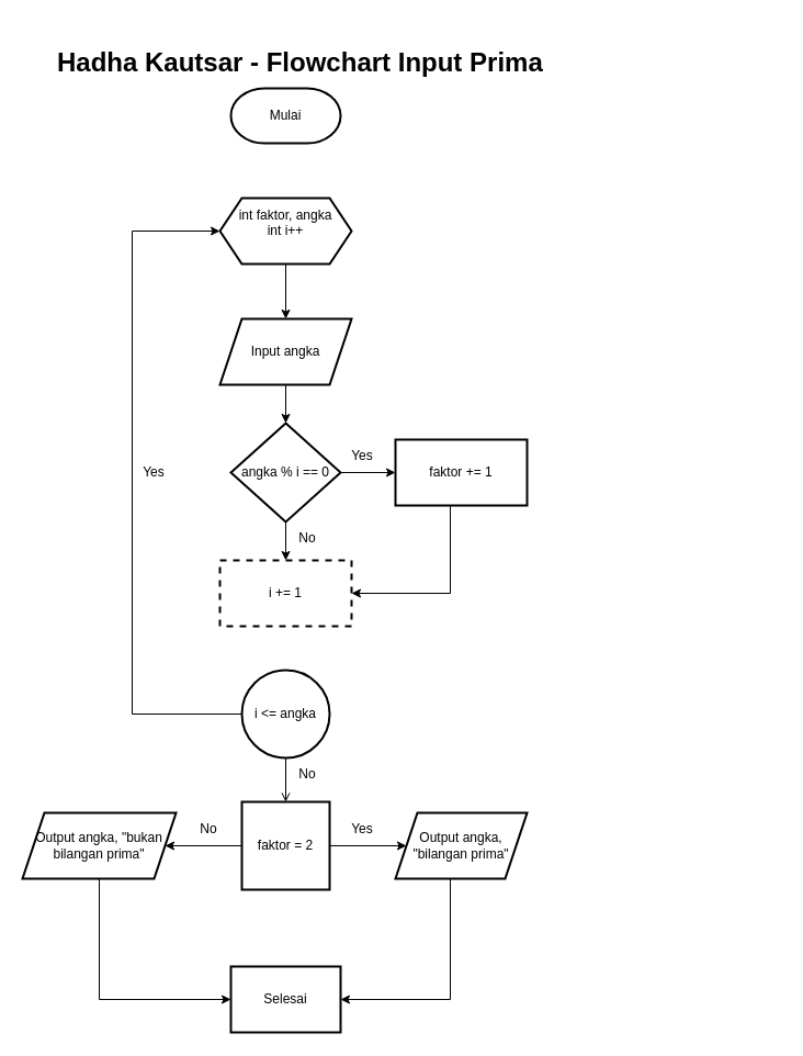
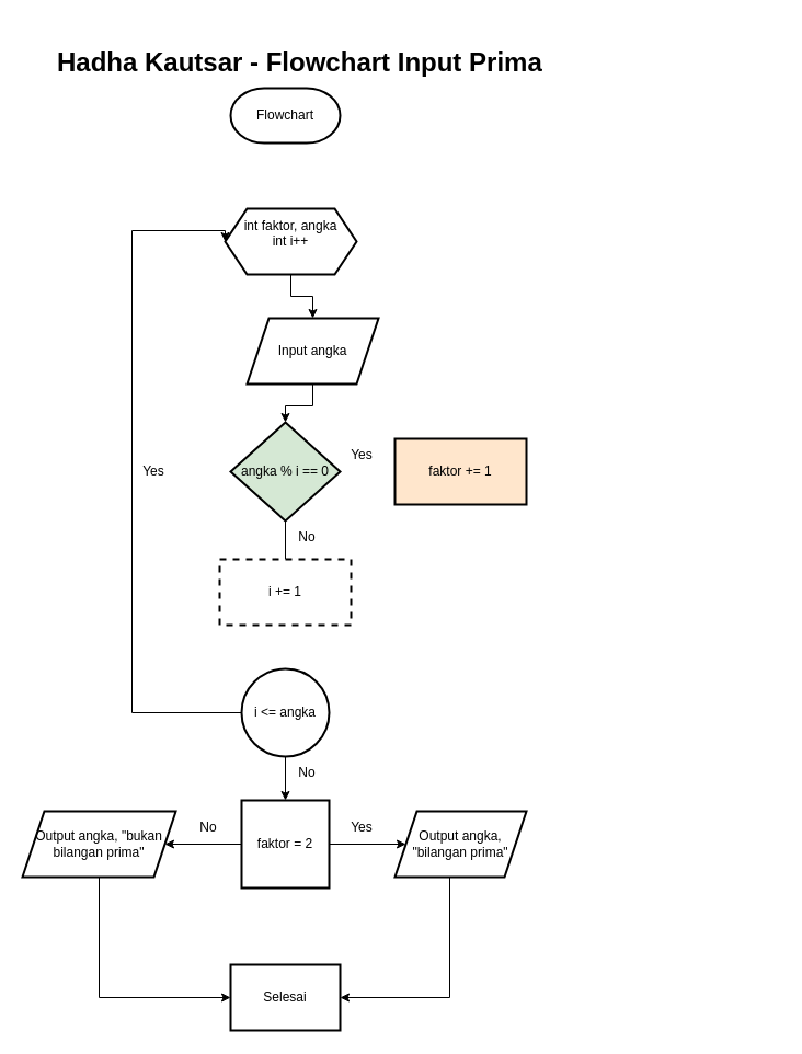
- <mxCell id="3" value="Mulai" style="strokeWidth=2;html=1;shape=mxgraph.flowchart.terminator;whiteSpace=wrap;" parent="1" vertex="1"><mxGeometry x="210" y="80" width="100" height="50" as="geometry" /></mxCell>
+ <mxCell id="3" value="Flowchart" style="strokeWidth=2;html=1;shape=mxgraph.flowchart.terminator;whiteSpace=wrap;" parent="1" vertex="1"><mxGeometry x="210" y="80" width="100" height="50" as="geometry" /></mxCell>
- <mxCell id="5" value="&lt;div&gt;int faktor, angka &lt;br&gt;&lt;/div&gt;&lt;div&gt;int i++ &lt;br&gt;&lt;/div&gt;&lt;div&gt;&lt;br&gt;&lt;/div&gt;" style="shape=hexagon;perimeter=hexagonPerimeter2;whiteSpace=wrap;html=1;fixedSize=1;strokeWidth=2;" vertex="1" parent="1"><mxGeometry x="200" y="180" width="120" height="60" as="geometry" /></mxCell>
+ <mxCell id="5" value="&lt;div&gt;int faktor, angka &lt;br&gt;&lt;/div&gt;&lt;div&gt;int i++ &lt;br&gt;&lt;/div&gt;&lt;div&gt;&lt;br&gt;&lt;/div&gt;" style="shape=hexagon;perimeter=hexagonPerimeter2;whiteSpace=wrap;html=1;fixedSize=1;strokeWidth=2;" vertex="1" parent="1"><mxGeometry x="205" y="190" width="120" height="60" as="geometry" /></mxCell>
- <mxCell id="7" value="Input angka" style="shape=parallelogram;perimeter=parallelogramPerimeter;whiteSpace=wrap;html=1;fixedSize=1;strokeWidth=2;" vertex="1" parent="1"><mxGeometry x="200" y="290" width="120" height="60" as="geometry" /></mxCell>
+ <mxCell id="7" value="Input angka" style="shape=parallelogram;perimeter=parallelogramPerimeter;whiteSpace=wrap;html=1;fixedSize=1;strokeWidth=2;" vertex="1" parent="1"><mxGeometry x="225" y="290" width="120" height="60" as="geometry" /></mxCell>
- <mxCell id="10" value="angka % i == 0" style="rhombus;whiteSpace=wrap;html=1;strokeWidth=2;" vertex="1" parent="1"><mxGeometry x="210" y="385" width="100" height="90" as="geometry" /></mxCell>
+ <mxCell id="10" value="angka % i == 0" style="rhombus;whiteSpace=wrap;html=1;strokeWidth=2;fillColor=#d5e8d4;" vertex="1" parent="1"><mxGeometry x="210" y="385" width="100" height="90" as="geometry" /></mxCell>
- <mxCell id="8" value="" style="edgeStyle=orthogonalEdgeStyle;rounded=0;orthogonalLoop=1;jettySize=auto;html=1;" edge="1" parent="1" source="10" target="12"><mxGeometry relative="1" as="geometry" /></mxCell>
- <mxCell id="12" value="faktor += 1" style="whiteSpace=wrap;html=1;strokeWidth=2;" vertex="1" parent="1"><mxGeometry x="360" y="400" width="120" height="60" as="geometry" /></mxCell>
+ <mxCell id="12" value="faktor += 1" style="whiteSpace=wrap;html=1;strokeWidth=2;fillColor=#ffe6cc;" vertex="1" parent="1"><mxGeometry x="360" y="400" width="120" height="60" as="geometry" /></mxCell>
- <mxCell id="9" value="" style="edgeStyle=orthogonalEdgeStyle;rounded=0;orthogonalLoop=1;jettySize=auto;html=1;" edge="1" parent="1" source="10" target="13"><mxGeometry relative="1" as="geometry" /></mxCell>
+ <mxCell id="9" value="" style="edgeStyle=orthogonalEdgeStyle;rounded=0;orthogonalLoop=1;jettySize=auto;html=1;endArrow=none;" edge="1" parent="1" source="10" target="13"><mxGeometry relative="1" as="geometry" /></mxCell>
- <mxCell id="11" style="edgeStyle=orthogonalEdgeStyle;rounded=0;orthogonalLoop=1;jettySize=auto;html=1;entryX=1;entryY=0.5;entryDx=0;entryDy=0;" edge="1" parent="1" source="12" target="13"><mxGeometry relative="1" as="geometry"><Array as="points"><mxPoint x="410" y="540" /></Array></mxGeometry></mxCell>
- <mxCell id="15" value="" style="edgeStyle=orthogonalEdgeStyle;rounded=0;orthogonalLoop=1;jettySize=auto;html=1;endArrow=open;" edge="1" parent="1" source="16" target="22"><mxGeometry relative="1" as="geometry" /></mxCell>
+ <mxCell id="15" value="" style="edgeStyle=orthogonalEdgeStyle;rounded=0;orthogonalLoop=1;jettySize=auto;html=1;" edge="1" parent="1" source="16" target="22"><mxGeometry relative="1" as="geometry" /></mxCell>
